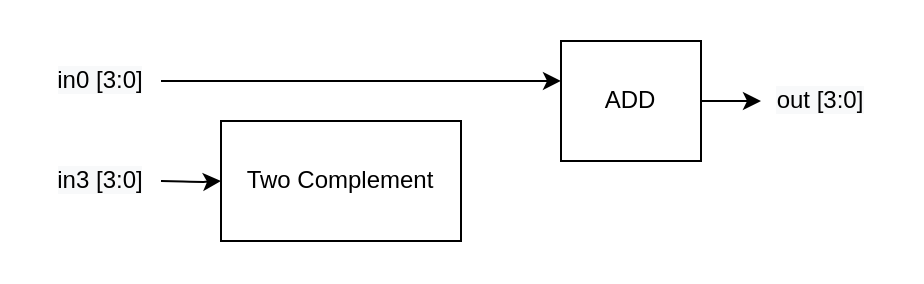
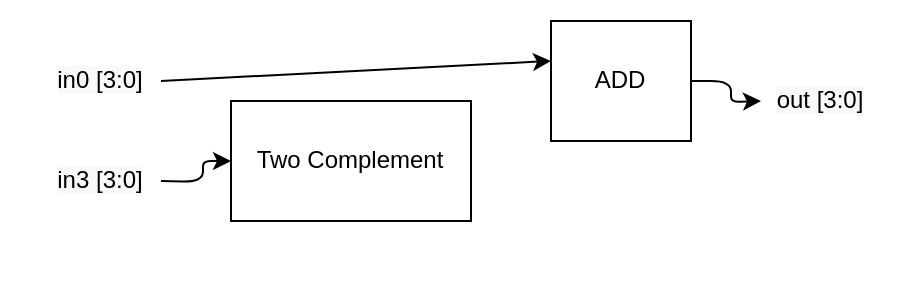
- <mxCell id="5" value="ADD" style="rounded=0;whiteSpace=wrap;html=1;" vertex="1" parent="1"><mxGeometry x="280" y="20" width="70" height="60" as="geometry" /></mxCell>
+ <mxCell id="5" value="ADD" style="rounded=0;whiteSpace=wrap;html=1;" vertex="1" parent="1"><mxGeometry x="275" y="10" width="70" height="60" as="geometry" /></mxCell>
- <mxCell id="3" value="Two Complement" style="rounded=0;whiteSpace=wrap;html=1;" vertex="1" parent="1"><mxGeometry x="110" y="60" width="120" height="60" as="geometry" /></mxCell>
+ <mxCell id="3" value="Two Complement" style="rounded=0;whiteSpace=wrap;html=1;" vertex="1" parent="1"><mxGeometry x="115" y="50" width="120" height="60" as="geometry" /></mxCell>
